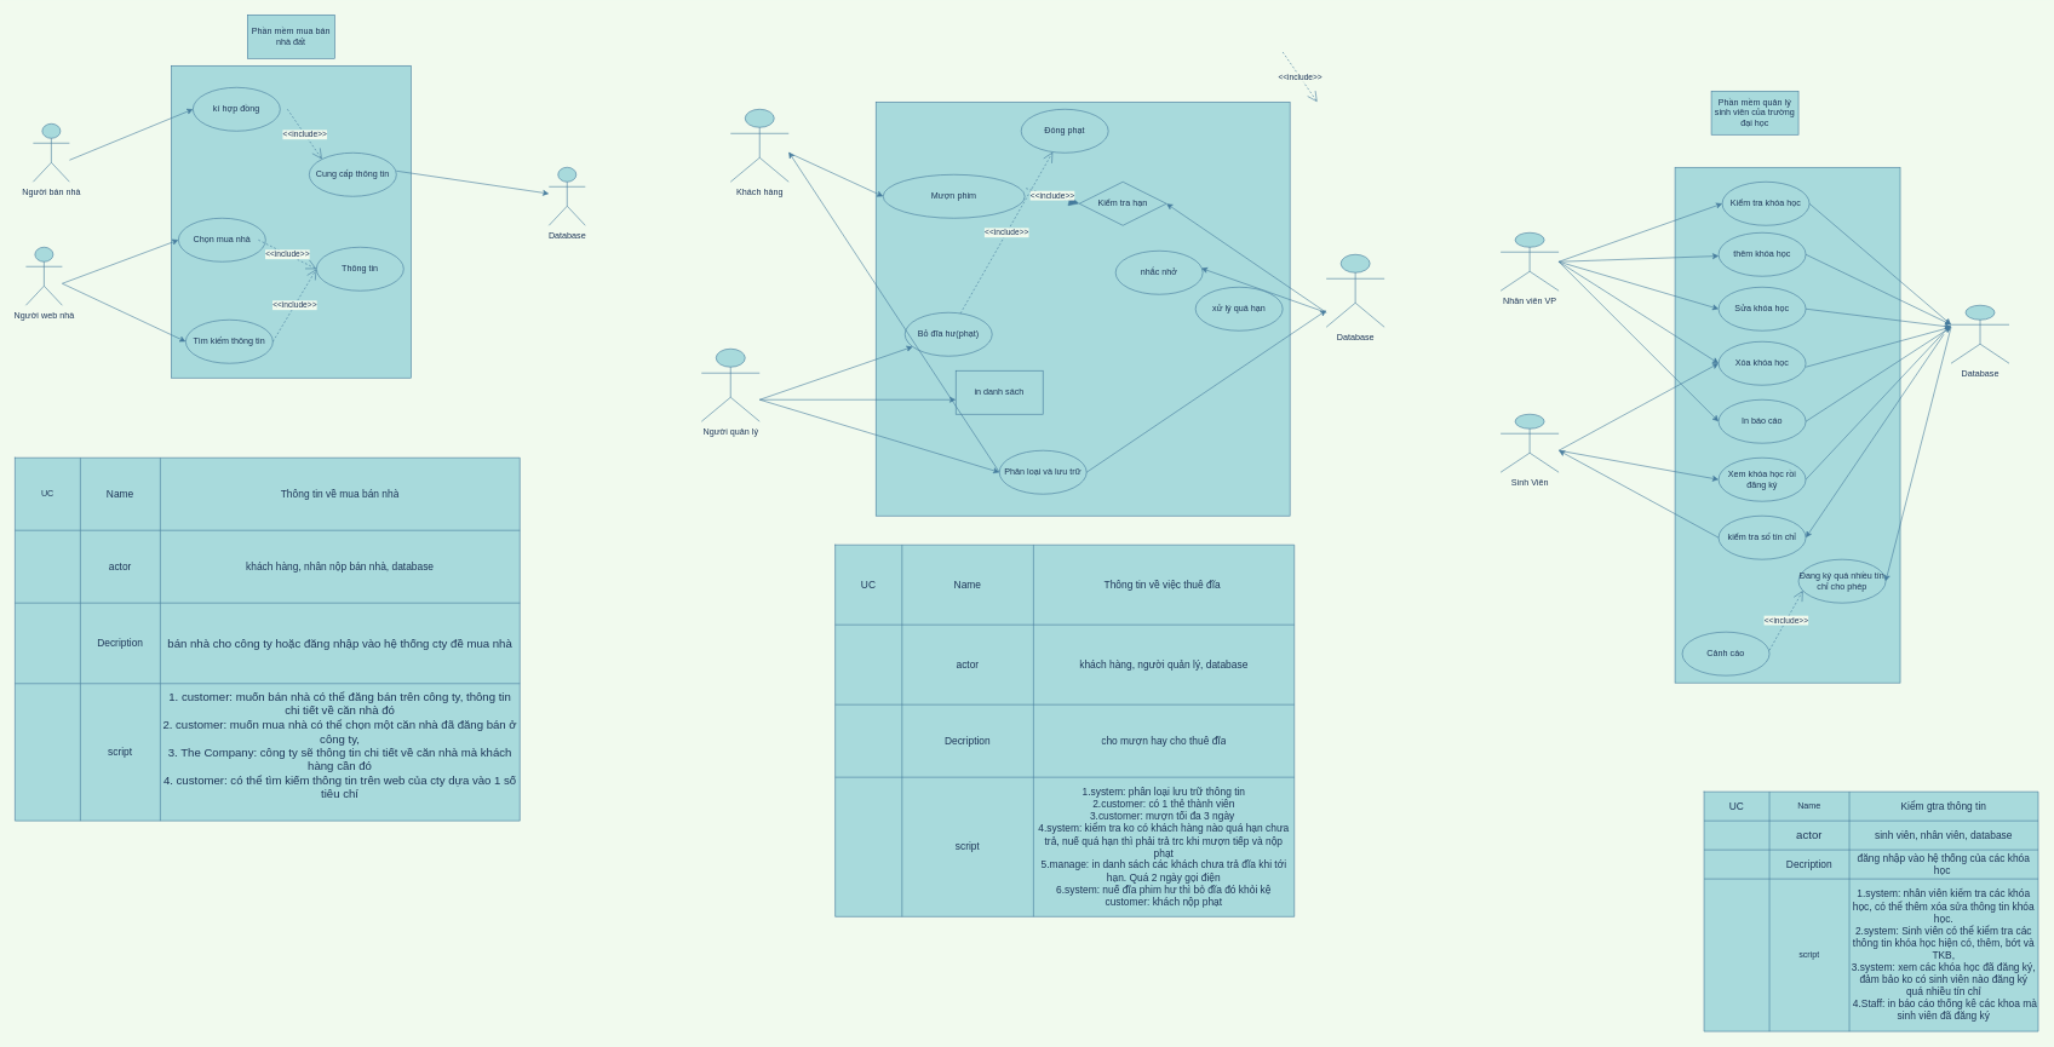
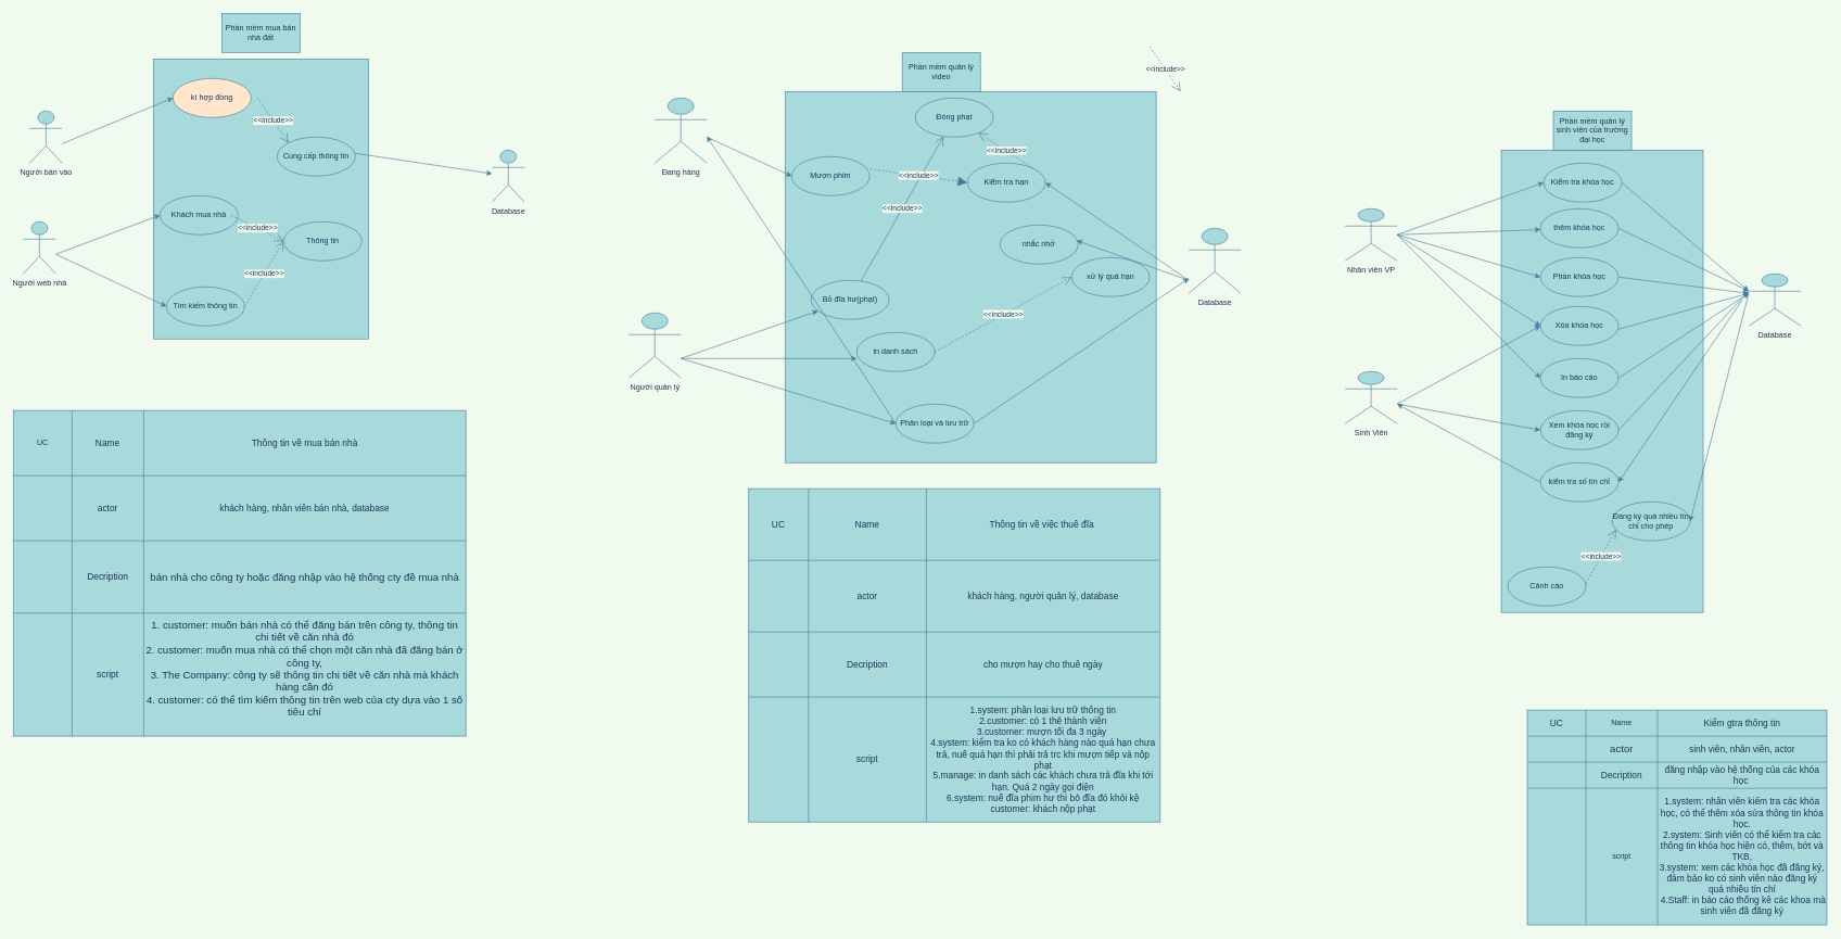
+ <mxCell id="43" value="Phần mềm quản lý video" style="whiteSpace=wrap;html=1;rounded=0;sketch=0;fontColor=#1D3557;strokeColor=#457B9D;fillColor=#A8DADC;" vertex="1" parent="1"><mxGeometry x="1385" y="80" width="120" height="60" as="geometry" /></mxCell>
- <mxCell id="6" value="kí hợp đồng" style="ellipse;whiteSpace=wrap;html=1;fillColor=#A8DADC;strokeColor=#457B9D;fontColor=#1D3557;" vertex="1" parent="1"><mxGeometry x="265" y="120" width="120" height="60" as="geometry" /></mxCell>
+ <mxCell id="6" value="kí hợp đồng" style="ellipse;whiteSpace=wrap;html=1;fillColor=#ffe6cc;strokeColor=#457B9D;fontColor=#1D3557;" vertex="1" parent="1"><mxGeometry x="265" y="120" width="120" height="60" as="geometry" /></mxCell>
- <mxCell id="74" value="Phần mềm quản lý sinh viên của trường đại học" style="whiteSpace=wrap;html=1;rounded=0;sketch=0;fontColor=#1D3557;strokeColor=#457B9D;fillColor=#A8DADC;" vertex="1" parent="1"><mxGeometry x="2355" y="125" width="120" height="60" as="geometry" /></mxCell>
+ <mxCell id="74" value="Phần mềm quản lý sinh viên của trường đại học" style="whiteSpace=wrap;html=1;rounded=0;sketch=0;fontColor=#1D3557;strokeColor=#457B9D;fillColor=#A8DADC;" vertex="1" parent="1"><mxGeometry x="2385" y="170" width="120" height="60" as="geometry" /></mxCell>
+ <mxCell id="30" value="&amp;lt;&amp;lt;include&amp;gt;&amp;gt;" style="endArrow=open;endSize=12;dashed=1;html=1;rounded=0;labelBackgroundColor=#F1FAEE;strokeColor=#457B9D;fontColor=#1D3557;exitX=1;exitY=0;exitDx=0;exitDy=0;" edge="1" parent="1" source="23" target="22"><mxGeometry width="160" relative="1" as="geometry"><mxPoint x="1235" y="61.21" as="sourcePoint" /><mxPoint x="1282.574" y="129.997" as="targetPoint" /></mxGeometry></mxCell>
- <mxCell id="3" value="Người bán nhà" style="shape=umlActor;verticalLabelPosition=bottom;verticalAlign=top;html=1;outlineConnect=0;fillColor=#A8DADC;strokeColor=#457B9D;fontColor=#1D3557;" vertex="1" parent="1"><mxGeometry x="45" y="170" width="50" height="80" as="geometry" /></mxCell>
+ <mxCell id="3" value="Người bán vào" style="shape=umlActor;verticalLabelPosition=bottom;verticalAlign=top;html=1;outlineConnect=0;fillColor=#A8DADC;strokeColor=#457B9D;fontColor=#1D3557;" vertex="1" parent="1"><mxGeometry x="45" y="170" width="50" height="80" as="geometry" /></mxCell>
- <mxCell id="17" value="Khách hàng" style="shape=umlActor;verticalLabelPosition=bottom;verticalAlign=top;html=1;outlineConnect=0;rounded=0;sketch=0;fontColor=#1D3557;strokeColor=#457B9D;fillColor=#A8DADC;" vertex="1" parent="1"><mxGeometry x="1005" y="150" width="80" height="100" as="geometry" /></mxCell>
+ <mxCell id="17" value="Đang hàng" style="shape=umlActor;verticalLabelPosition=bottom;verticalAlign=top;html=1;outlineConnect=0;rounded=0;sketch=0;fontColor=#1D3557;strokeColor=#457B9D;fillColor=#A8DADC;" vertex="1" parent="1"><mxGeometry x="1005" y="150" width="80" height="100" as="geometry" /></mxCell>
- <mxCell id="21" value="Mượn phim" style="ellipse;whiteSpace=wrap;html=1;rounded=0;sketch=0;fontColor=#1D3557;strokeColor=#457B9D;fillColor=#A8DADC;" vertex="1" parent="1"><mxGeometry x="1215" y="240" width="195" height="60" as="geometry" /></mxCell>
+ <mxCell id="21" value="Mượn phim" style="ellipse;whiteSpace=wrap;html=1;rounded=0;sketch=0;fontColor=#1D3557;strokeColor=#457B9D;fillColor=#A8DADC;" vertex="1" parent="1"><mxGeometry x="1215" y="240" width="120" height="60" as="geometry" /></mxCell>
- <mxCell id="29" value="&amp;lt;&amp;lt;include&amp;gt;&amp;gt;" style="endArrow=open;endSize=12;dashed=1;html=1;rounded=0;labelBackgroundColor=#F1FAEE;strokeColor=#457B9D;fontColor=#1D3557;" edge="1" parent="1" source="26" target="22"><mxGeometry width="160" relative="1" as="geometry"><mxPoint x="1345" y="51.21" as="sourcePoint" /><mxPoint x="1392.574" y="119.997" as="targetPoint" /></mxGeometry></mxCell>
+ <mxCell id="29" value="&amp;lt;&amp;lt;include&amp;gt;&amp;gt;" style="endArrow=open;endSize=12;dashed=0;html=1;rounded=0;labelBackgroundColor=#F1FAEE;strokeColor=#457B9D;fontColor=#1D3557;" edge="1" parent="1" source="26" target="22"><mxGeometry width="160" relative="1" as="geometry"><mxPoint x="1345" y="51.21" as="sourcePoint" /><mxPoint x="1392.574" y="119.997" as="targetPoint" /></mxGeometry></mxCell>
- <mxCell id="23" value="Kiểm tra hạn" style="rhombus;whiteSpace=wrap;html=1;sketch=0;fontColor=#1D3557;strokeColor=#457B9D;fillColor=#A8DADC;" vertex="1" parent="1"><mxGeometry x="1485" y="250" width="120" height="60" as="geometry" /></mxCell>
+ <mxCell id="23" value="Kiểm tra hạn" style="ellipse;whiteSpace=wrap;html=1;rounded=0;sketch=0;fontColor=#1D3557;strokeColor=#457B9D;fillColor=#A8DADC;" vertex="1" parent="1"><mxGeometry x="1485" y="250" width="120" height="60" as="geometry" /></mxCell>
- <mxCell id="8" value="Chọn mua nhà" style="ellipse;whiteSpace=wrap;html=1;fillColor=#A8DADC;strokeColor=#457B9D;fontColor=#1D3557;" vertex="1" parent="1"><mxGeometry x="245" y="300" width="120" height="60" as="geometry" /></mxCell>
+ <mxCell id="8" value="Khách mua nhà" style="ellipse;whiteSpace=wrap;html=1;fillColor=#A8DADC;strokeColor=#457B9D;fontColor=#1D3557;" vertex="1" parent="1"><mxGeometry x="245" y="300" width="120" height="60" as="geometry" /></mxCell>
- <mxCell id="50" value="Sửa khóa học" style="ellipse;whiteSpace=wrap;html=1;rounded=0;sketch=0;fontColor=#1D3557;strokeColor=#457B9D;fillColor=#A8DADC;" vertex="1" parent="1"><mxGeometry x="2365" y="395" width="120" height="60" as="geometry" /></mxCell>
+ <mxCell id="50" value="Phần khóa học" style="ellipse;whiteSpace=wrap;html=1;rounded=0;sketch=0;fontColor=#1D3557;strokeColor=#457B9D;fillColor=#A8DADC;" vertex="1" parent="1"><mxGeometry x="2365" y="395" width="120" height="60" as="geometry" /></mxCell>
+ <mxCell id="33" value="&amp;lt;&amp;lt;include&amp;gt;&amp;gt;" style="endArrow=open;endSize=12;dashed=1;html=1;rounded=0;entryX=0;entryY=0.5;entryDx=0;entryDy=0;labelBackgroundColor=#F1FAEE;strokeColor=#457B9D;fontColor=#1D3557;exitX=1;exitY=0.5;exitDx=0;exitDy=0;" edge="1" parent="1" source="27" target="25"><mxGeometry width="160" relative="1" as="geometry"><mxPoint x="1575" y="70" as="sourcePoint" /><mxPoint x="1622.574" y="138.787" as="targetPoint" /></mxGeometry></mxCell>
- <mxCell id="27" value="in danh sách" style="whiteSpace=wrap;html=1;sketch=0;fontColor=#1D3557;strokeColor=#457B9D;fillColor=#A8DADC;rounded=0;" vertex="1" parent="1"><mxGeometry x="1315" y="510" width="120" height="60" as="geometry" /></mxCell>
+ <mxCell id="27" value="in danh sách" style="ellipse;whiteSpace=wrap;html=1;rounded=0;sketch=0;fontColor=#1D3557;strokeColor=#457B9D;fillColor=#A8DADC;" vertex="1" parent="1"><mxGeometry x="1315" y="510" width="120" height="60" as="geometry" /></mxCell>
- <mxCell id="83" value="&lt;font style=&quot;font-size: 14px&quot;&gt;khách hàng, nhân nộp bán nhà, database&lt;/font&gt;" style="shape=partialRectangle;html=1;whiteSpace=wrap;connectable=0;overflow=hidden;fillColor=none;top=0;left=0;bottom=0;right=0;pointerEvents=1;strokeColor=#457B9D;fontColor=#1D3557;" vertex="1" parent="80"><mxGeometry x="200" width="495" height="100" as="geometry"><mxRectangle width="495" height="100" as="alternateBounds" /></mxGeometry></mxCell>
+ <mxCell id="83" value="&lt;font style=&quot;font-size: 14px&quot;&gt;khách hàng, nhân viên bán nhà, database&lt;/font&gt;" style="shape=partialRectangle;html=1;whiteSpace=wrap;connectable=0;overflow=hidden;fillColor=none;top=0;left=0;bottom=0;right=0;pointerEvents=1;strokeColor=#457B9D;fontColor=#1D3557;" vertex="1" parent="80"><mxGeometry x="200" width="495" height="100" as="geometry"><mxRectangle width="495" height="100" as="alternateBounds" /></mxGeometry></mxCell>
- <mxCell id="105" value="cho mượn hay cho thuê đĩa" style="shape=partialRectangle;html=1;whiteSpace=wrap;connectable=0;overflow=hidden;fillColor=none;top=0;left=0;bottom=0;right=0;pointerEvents=1;fontSize=14;strokeColor=#457B9D;fontColor=#1D3557;" vertex="1" parent="102"><mxGeometry x="273" width="359" height="100" as="geometry"><mxRectangle width="359" height="100" as="alternateBounds" /></mxGeometry></mxCell>
+ <mxCell id="105" value="cho mượn hay cho thuê ngày" style="shape=partialRectangle;html=1;whiteSpace=wrap;connectable=0;overflow=hidden;fillColor=none;top=0;left=0;bottom=0;right=0;pointerEvents=1;fontSize=14;strokeColor=#457B9D;fontColor=#1D3557;" vertex="1" parent="102"><mxGeometry x="273" width="359" height="100" as="geometry"><mxRectangle width="359" height="100" as="alternateBounds" /></mxGeometry></mxCell>
- <mxCell id="118" value="&lt;font style=&quot;font-size: 14px&quot;&gt;sinh viên, nhân viên, database&lt;/font&gt;" style="shape=partialRectangle;html=1;whiteSpace=wrap;connectable=0;overflow=hidden;fillColor=none;top=0;left=0;bottom=0;right=0;pointerEvents=1;strokeColor=#457B9D;fontColor=#1D3557;" vertex="1" parent="115"><mxGeometry x="200" width="260" height="40" as="geometry"><mxRectangle width="260" height="40" as="alternateBounds" /></mxGeometry></mxCell>
+ <mxCell id="118" value="&lt;font style=&quot;font-size: 14px&quot;&gt;sinh viên, nhân viên, actor&lt;/font&gt;" style="shape=partialRectangle;html=1;whiteSpace=wrap;connectable=0;overflow=hidden;fillColor=none;top=0;left=0;bottom=0;right=0;pointerEvents=1;strokeColor=#457B9D;fontColor=#1D3557;" vertex="1" parent="115"><mxGeometry x="200" width="260" height="40" as="geometry"><mxRectangle width="260" height="40" as="alternateBounds" /></mxGeometry></mxCell>
